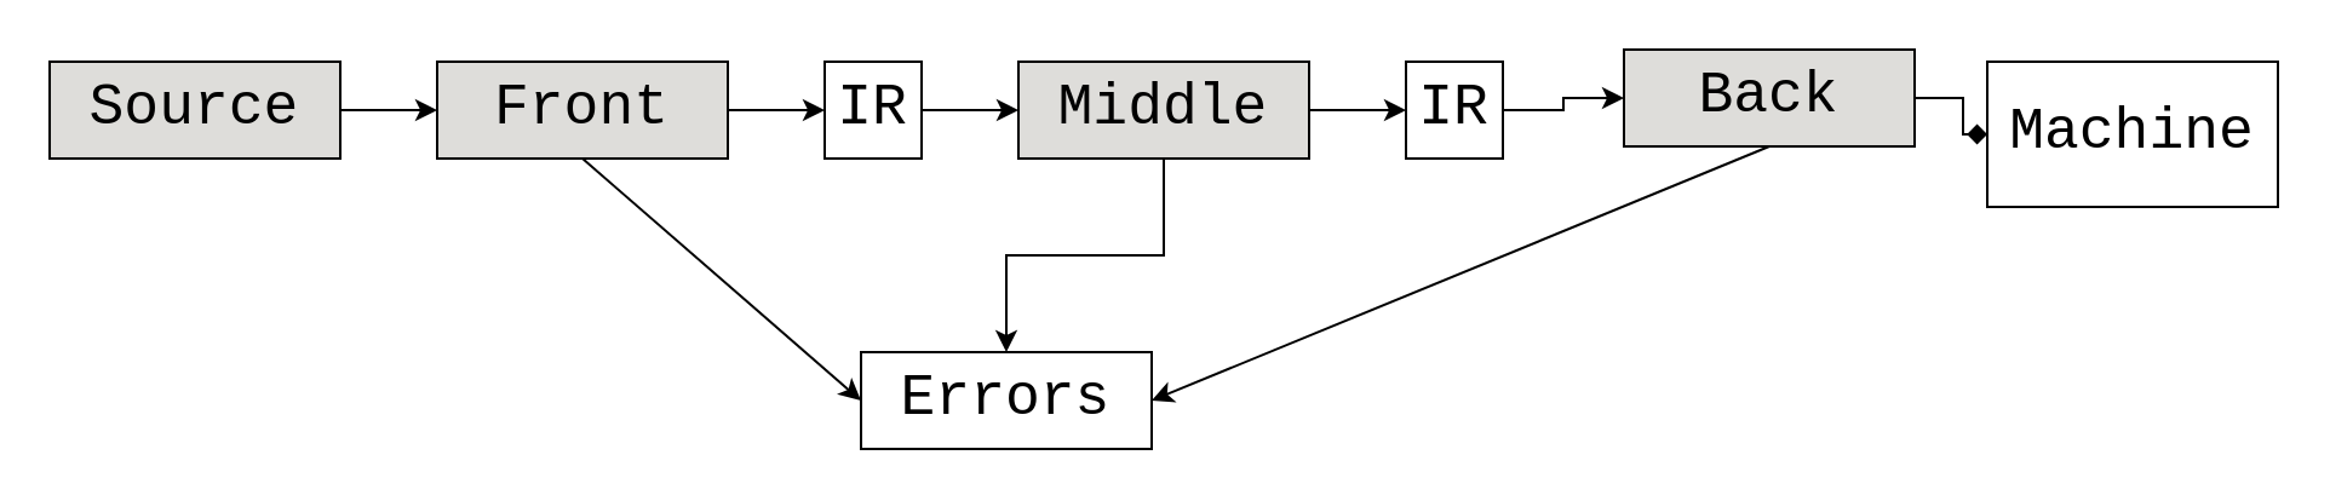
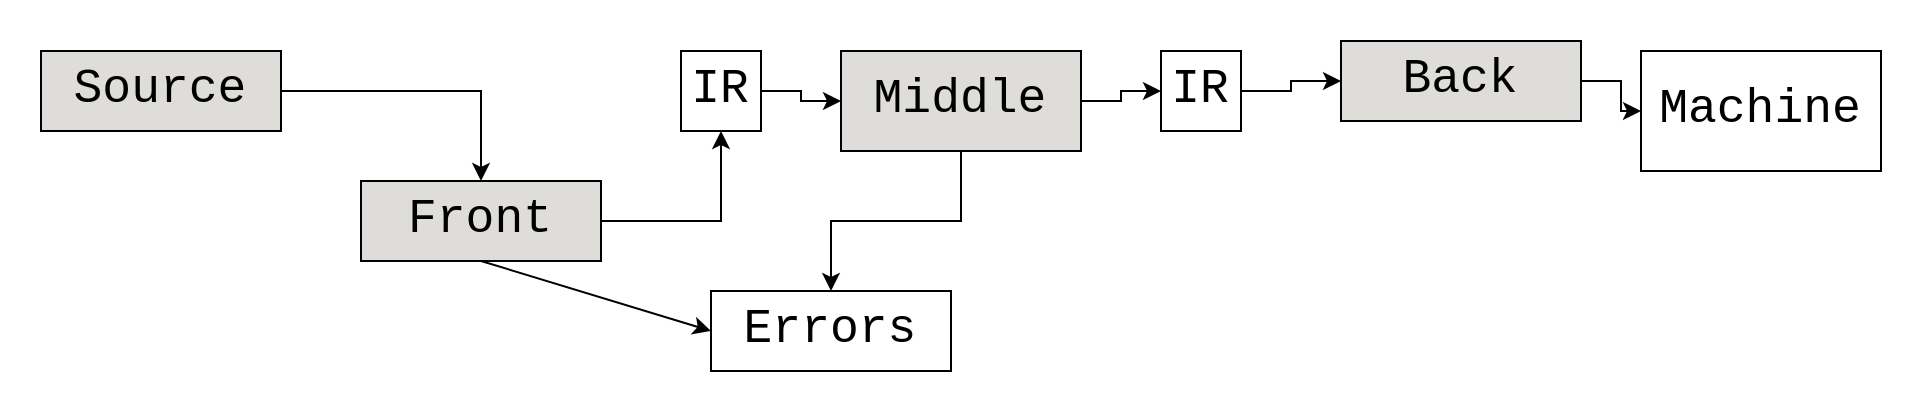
- <mxCell id="5" value="Front" style="rounded=0;whiteSpace=wrap;html=1;fontSize=24;fontFamily=Courier New;labelBackgroundColor=none;fillColor=#deddda;" vertex="1" parent="1"><mxGeometry x="180" y="25" width="120" height="40" as="geometry" /></mxCell>
+ <mxCell id="5" value="Front" style="rounded=0;whiteSpace=wrap;html=1;fontSize=24;fontFamily=Courier New;labelBackgroundColor=none;fillColor=#deddda;" vertex="1" parent="1"><mxGeometry x="180" y="90" width="120" height="40" as="geometry" /></mxCell>
- <mxCell id="10" value="Middle" style="rounded=0;whiteSpace=wrap;html=1;fontSize=24;fontFamily=Courier New;fillColor=#deddda;" vertex="1" parent="1"><mxGeometry x="420" y="25" width="120" height="40" as="geometry" /></mxCell>
+ <mxCell id="10" value="Middle" style="rounded=0;whiteSpace=wrap;html=1;fontSize=24;fontFamily=Courier New;fillColor=#deddda;" vertex="1" parent="1"><mxGeometry x="420" y="25" width="120" height="50" as="geometry" /></mxCell>
- <mxCell id="13" value="" style="edgeStyle=orthogonalEdgeStyle;rounded=0;orthogonalLoop=1;jettySize=auto;html=1;endArrow=diamond;" edge="1" parent="1" source="14" target="15"><mxGeometry relative="1" as="geometry" /></mxCell>
+ <mxCell id="13" value="" style="edgeStyle=orthogonalEdgeStyle;rounded=0;orthogonalLoop=1;jettySize=auto;html=1;" edge="1" parent="1" source="14" target="15"><mxGeometry relative="1" as="geometry" /></mxCell>
- <mxCell id="18" value="" style="endArrow=classic;html=1;rounded=0;exitX=0.5;exitY=1;exitDx=0;exitDy=0;entryX=1;entryY=0.5;entryDx=0;entryDy=0;" edge="1" parent="1" source="14" target="16"><mxGeometry width="50" height="50" relative="1" as="geometry"><mxPoint x="530" y="-45" as="sourcePoint" /><mxPoint x="580" y="-95" as="targetPoint" /></mxGeometry></mxCell>
